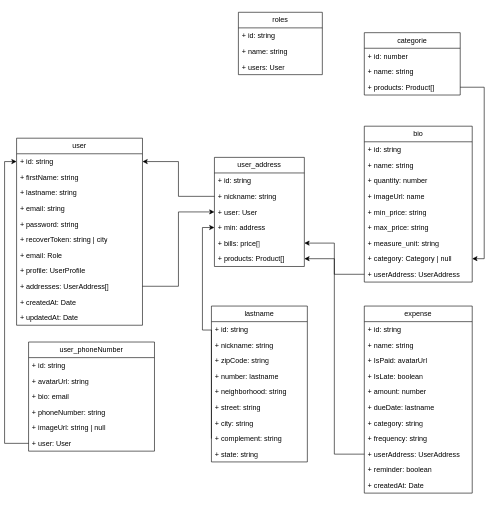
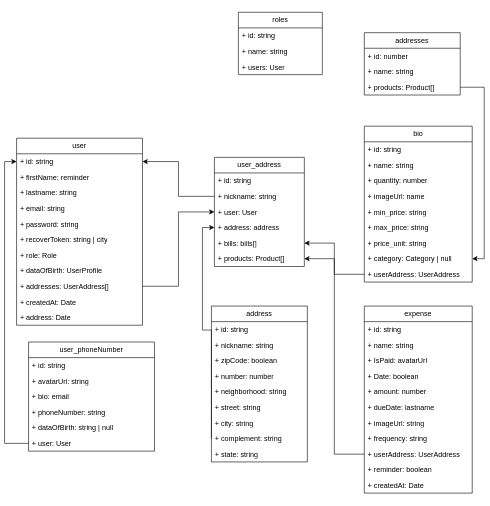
- <mxCell id="31" value="categorie" style="swimlane;fontStyle=0;childLayout=stackLayout;horizontal=1;startSize=26;fillColor=none;horizontalStack=0;resizeParent=1;resizeParentMax=0;resizeLast=0;collapsible=1;marginBottom=0;whiteSpace=wrap;html=1;" parent="1" vertex="1"><mxGeometry x="600" y="54" width="160" height="104" as="geometry" /></mxCell>
+ <mxCell id="31" value="addresses" style="swimlane;fontStyle=0;childLayout=stackLayout;horizontal=1;startSize=26;fillColor=none;horizontalStack=0;resizeParent=1;resizeParentMax=0;resizeLast=0;collapsible=1;marginBottom=0;whiteSpace=wrap;html=1;" parent="1" vertex="1"><mxGeometry x="600" y="54" width="160" height="104" as="geometry" /></mxCell>
- <mxCell id="4" value="+ firstName: string" style="text;strokeColor=none;fillColor=none;align=left;verticalAlign=top;spacingLeft=4;spacingRight=4;overflow=hidden;rotatable=0;points=[[0,0.5],[1,0.5]];portConstraint=eastwest;whiteSpace=wrap;html=1;" parent="2" vertex="1"><mxGeometry y="52" width="210" height="26" as="geometry" /></mxCell>
+ <mxCell id="4" value="+ firstName: reminder" style="text;strokeColor=none;fillColor=none;align=left;verticalAlign=top;spacingLeft=4;spacingRight=4;overflow=hidden;rotatable=0;points=[[0,0.5],[1,0.5]];portConstraint=eastwest;whiteSpace=wrap;html=1;" parent="2" vertex="1"><mxGeometry y="52" width="210" height="26" as="geometry" /></mxCell>
- <mxCell id="28" value="+ min: address" style="text;strokeColor=none;fillColor=none;align=left;verticalAlign=top;spacingLeft=4;spacingRight=4;overflow=hidden;rotatable=0;points=[[0,0.5],[1,0.5]];portConstraint=eastwest;whiteSpace=wrap;html=1;" parent="24" vertex="1"><mxGeometry y="104" width="150" height="26" as="geometry" /></mxCell>
+ <mxCell id="28" value="+ address: address" style="text;strokeColor=none;fillColor=none;align=left;verticalAlign=top;spacingLeft=4;spacingRight=4;overflow=hidden;rotatable=0;points=[[0,0.5],[1,0.5]];portConstraint=eastwest;whiteSpace=wrap;html=1;" parent="24" vertex="1"><mxGeometry y="104" width="150" height="26" as="geometry" /></mxCell>
- <mxCell id="29" value="+ bills: price[]" style="text;strokeColor=none;fillColor=none;align=left;verticalAlign=top;spacingLeft=4;spacingRight=4;overflow=hidden;rotatable=0;points=[[0,0.5],[1,0.5]];portConstraint=eastwest;whiteSpace=wrap;html=1;" parent="24" vertex="1"><mxGeometry y="130" width="150" height="26" as="geometry" /></mxCell>
+ <mxCell id="29" value="+ bills: bills[]" style="text;strokeColor=none;fillColor=none;align=left;verticalAlign=top;spacingLeft=4;spacingRight=4;overflow=hidden;rotatable=0;points=[[0,0.5],[1,0.5]];portConstraint=eastwest;whiteSpace=wrap;html=1;" parent="24" vertex="1"><mxGeometry y="130" width="150" height="26" as="geometry" /></mxCell>
- <mxCell id="21" value="+ measure_unit: string" style="text;strokeColor=none;fillColor=none;align=left;verticalAlign=top;spacingLeft=4;spacingRight=4;overflow=hidden;rotatable=0;points=[[0,0.5],[1,0.5]];portConstraint=eastwest;whiteSpace=wrap;html=1;" parent="14" vertex="1"><mxGeometry y="182" width="180" height="26" as="geometry" /></mxCell>
+ <mxCell id="21" value="+ price_unit: string" style="text;strokeColor=none;fillColor=none;align=left;verticalAlign=top;spacingLeft=4;spacingRight=4;overflow=hidden;rotatable=0;points=[[0,0.5],[1,0.5]];portConstraint=eastwest;whiteSpace=wrap;html=1;" parent="14" vertex="1"><mxGeometry y="182" width="180" height="26" as="geometry" /></mxCell>
- <mxCell id="9" value="+ email: Role&lt;div&gt;&lt;br&gt;&lt;/div&gt;" style="text;strokeColor=none;fillColor=none;align=left;verticalAlign=top;spacingLeft=4;spacingRight=4;overflow=hidden;rotatable=0;points=[[0,0.5],[1,0.5]];portConstraint=eastwest;whiteSpace=wrap;html=1;" parent="2" vertex="1"><mxGeometry y="182" width="210" height="26" as="geometry" /></mxCell>
+ <mxCell id="9" value="+ role: Role&lt;div&gt;&lt;br&gt;&lt;/div&gt;" style="text;strokeColor=none;fillColor=none;align=left;verticalAlign=top;spacingLeft=4;spacingRight=4;overflow=hidden;rotatable=0;points=[[0,0.5],[1,0.5]];portConstraint=eastwest;whiteSpace=wrap;html=1;" parent="2" vertex="1"><mxGeometry y="182" width="210" height="26" as="geometry" /></mxCell>
- <mxCell id="10" value="+ profile: UserProfile&lt;div&gt;&lt;br&gt;&lt;/div&gt;" style="text;strokeColor=none;fillColor=none;align=left;verticalAlign=top;spacingLeft=4;spacingRight=4;overflow=hidden;rotatable=0;points=[[0,0.5],[1,0.5]];portConstraint=eastwest;whiteSpace=wrap;html=1;" vertex="1" parent="2"><mxGeometry y="208" width="210" height="26" as="geometry" /></mxCell>
+ <mxCell id="10" value="+ dataOfBirth: UserProfile&lt;div&gt;&lt;br&gt;&lt;/div&gt;" style="text;strokeColor=none;fillColor=none;align=left;verticalAlign=top;spacingLeft=4;spacingRight=4;overflow=hidden;rotatable=0;points=[[0,0.5],[1,0.5]];portConstraint=eastwest;whiteSpace=wrap;html=1;" vertex="1" parent="2"><mxGeometry y="208" width="210" height="26" as="geometry" /></mxCell>
- <mxCell id="55" value="lastname" style="swimlane;fontStyle=0;childLayout=stackLayout;horizontal=1;startSize=26;fillColor=none;horizontalStack=0;resizeParent=1;resizeParentMax=0;resizeLast=0;collapsible=1;marginBottom=0;whiteSpace=wrap;html=1;" parent="1" vertex="1"><mxGeometry x="345" y="510" width="160" height="260" as="geometry" /></mxCell>
+ <mxCell id="55" value="address" style="swimlane;fontStyle=0;childLayout=stackLayout;horizontal=1;startSize=26;fillColor=none;horizontalStack=0;resizeParent=1;resizeParentMax=0;resizeLast=0;collapsible=1;marginBottom=0;whiteSpace=wrap;html=1;" parent="1" vertex="1"><mxGeometry x="345" y="510" width="160" height="260" as="geometry" /></mxCell>
- <mxCell id="13" value="+ updatedAt: Date&lt;div&gt;&lt;br&gt;&lt;/div&gt;" style="text;strokeColor=none;fillColor=none;align=left;verticalAlign=top;spacingLeft=4;spacingRight=4;overflow=hidden;rotatable=0;points=[[0,0.5],[1,0.5]];portConstraint=eastwest;whiteSpace=wrap;html=1;" parent="2" vertex="1"><mxGeometry y="286" width="210" height="26" as="geometry" /></mxCell>
+ <mxCell id="13" value="+ address: Date&lt;div&gt;&lt;br&gt;&lt;/div&gt;" style="text;strokeColor=none;fillColor=none;align=left;verticalAlign=top;spacingLeft=4;spacingRight=4;overflow=hidden;rotatable=0;points=[[0,0.5],[1,0.5]];portConstraint=eastwest;whiteSpace=wrap;html=1;" parent="2" vertex="1"><mxGeometry y="286" width="210" height="26" as="geometry" /></mxCell>
- <mxCell id="58" value="+ zipCode: string" style="text;strokeColor=none;fillColor=none;align=left;verticalAlign=top;spacingLeft=4;spacingRight=4;overflow=hidden;rotatable=0;points=[[0,0.5],[1,0.5]];portConstraint=eastwest;whiteSpace=wrap;html=1;" parent="55" vertex="1"><mxGeometry y="78" width="160" height="26" as="geometry" /></mxCell>
+ <mxCell id="58" value="+ zipCode: boolean" style="text;strokeColor=none;fillColor=none;align=left;verticalAlign=top;spacingLeft=4;spacingRight=4;overflow=hidden;rotatable=0;points=[[0,0.5],[1,0.5]];portConstraint=eastwest;whiteSpace=wrap;html=1;" parent="55" vertex="1"><mxGeometry y="78" width="160" height="26" as="geometry" /></mxCell>
- <mxCell id="59" value="+ number: lastname" style="text;strokeColor=none;fillColor=none;align=left;verticalAlign=top;spacingLeft=4;spacingRight=4;overflow=hidden;rotatable=0;points=[[0,0.5],[1,0.5]];portConstraint=eastwest;whiteSpace=wrap;html=1;" parent="55" vertex="1"><mxGeometry y="104" width="160" height="26" as="geometry" /></mxCell>
+ <mxCell id="59" value="+ number: number" style="text;strokeColor=none;fillColor=none;align=left;verticalAlign=top;spacingLeft=4;spacingRight=4;overflow=hidden;rotatable=0;points=[[0,0.5],[1,0.5]];portConstraint=eastwest;whiteSpace=wrap;html=1;" parent="55" vertex="1"><mxGeometry y="104" width="160" height="26" as="geometry" /></mxCell>
- <mxCell id="46" value="+ IsLate: boolean" style="text;strokeColor=none;fillColor=none;align=left;verticalAlign=top;spacingLeft=4;spacingRight=4;overflow=hidden;rotatable=0;points=[[0,0.5],[1,0.5]];portConstraint=eastwest;whiteSpace=wrap;html=1;" parent="42" vertex="1"><mxGeometry y="104" width="180" height="26" as="geometry" /></mxCell>
+ <mxCell id="46" value="+ Date: boolean" style="text;strokeColor=none;fillColor=none;align=left;verticalAlign=top;spacingLeft=4;spacingRight=4;overflow=hidden;rotatable=0;points=[[0,0.5],[1,0.5]];portConstraint=eastwest;whiteSpace=wrap;html=1;" parent="42" vertex="1"><mxGeometry y="104" width="180" height="26" as="geometry" /></mxCell>
- <mxCell id="49" value="+ category: string" style="text;strokeColor=none;fillColor=none;align=left;verticalAlign=top;spacingLeft=4;spacingRight=4;overflow=hidden;rotatable=0;points=[[0,0.5],[1,0.5]];portConstraint=eastwest;whiteSpace=wrap;html=1;" parent="42" vertex="1"><mxGeometry y="182" width="180" height="26" as="geometry" /></mxCell>
+ <mxCell id="49" value="+ imageUrl: string" style="text;strokeColor=none;fillColor=none;align=left;verticalAlign=top;spacingLeft=4;spacingRight=4;overflow=hidden;rotatable=0;points=[[0,0.5],[1,0.5]];portConstraint=eastwest;whiteSpace=wrap;html=1;" parent="42" vertex="1"><mxGeometry y="182" width="180" height="26" as="geometry" /></mxCell>
- <mxCell id="71" value="+ imageUrl: string | null&lt;div&gt;&lt;br&gt;&lt;/div&gt;" style="text;strokeColor=none;fillColor=none;align=left;verticalAlign=top;spacingLeft=4;spacingRight=4;overflow=hidden;rotatable=0;points=[[0,0.5],[1,0.5]];portConstraint=eastwest;whiteSpace=wrap;html=1;" vertex="1" parent="66"><mxGeometry y="130" width="210" height="26" as="geometry" /></mxCell>
+ <mxCell id="71" value="+ dataOfBirth: string | null&lt;div&gt;&lt;br&gt;&lt;/div&gt;" style="text;strokeColor=none;fillColor=none;align=left;verticalAlign=top;spacingLeft=4;spacingRight=4;overflow=hidden;rotatable=0;points=[[0,0.5],[1,0.5]];portConstraint=eastwest;whiteSpace=wrap;html=1;" vertex="1" parent="66"><mxGeometry y="130" width="210" height="26" as="geometry" /></mxCell>
